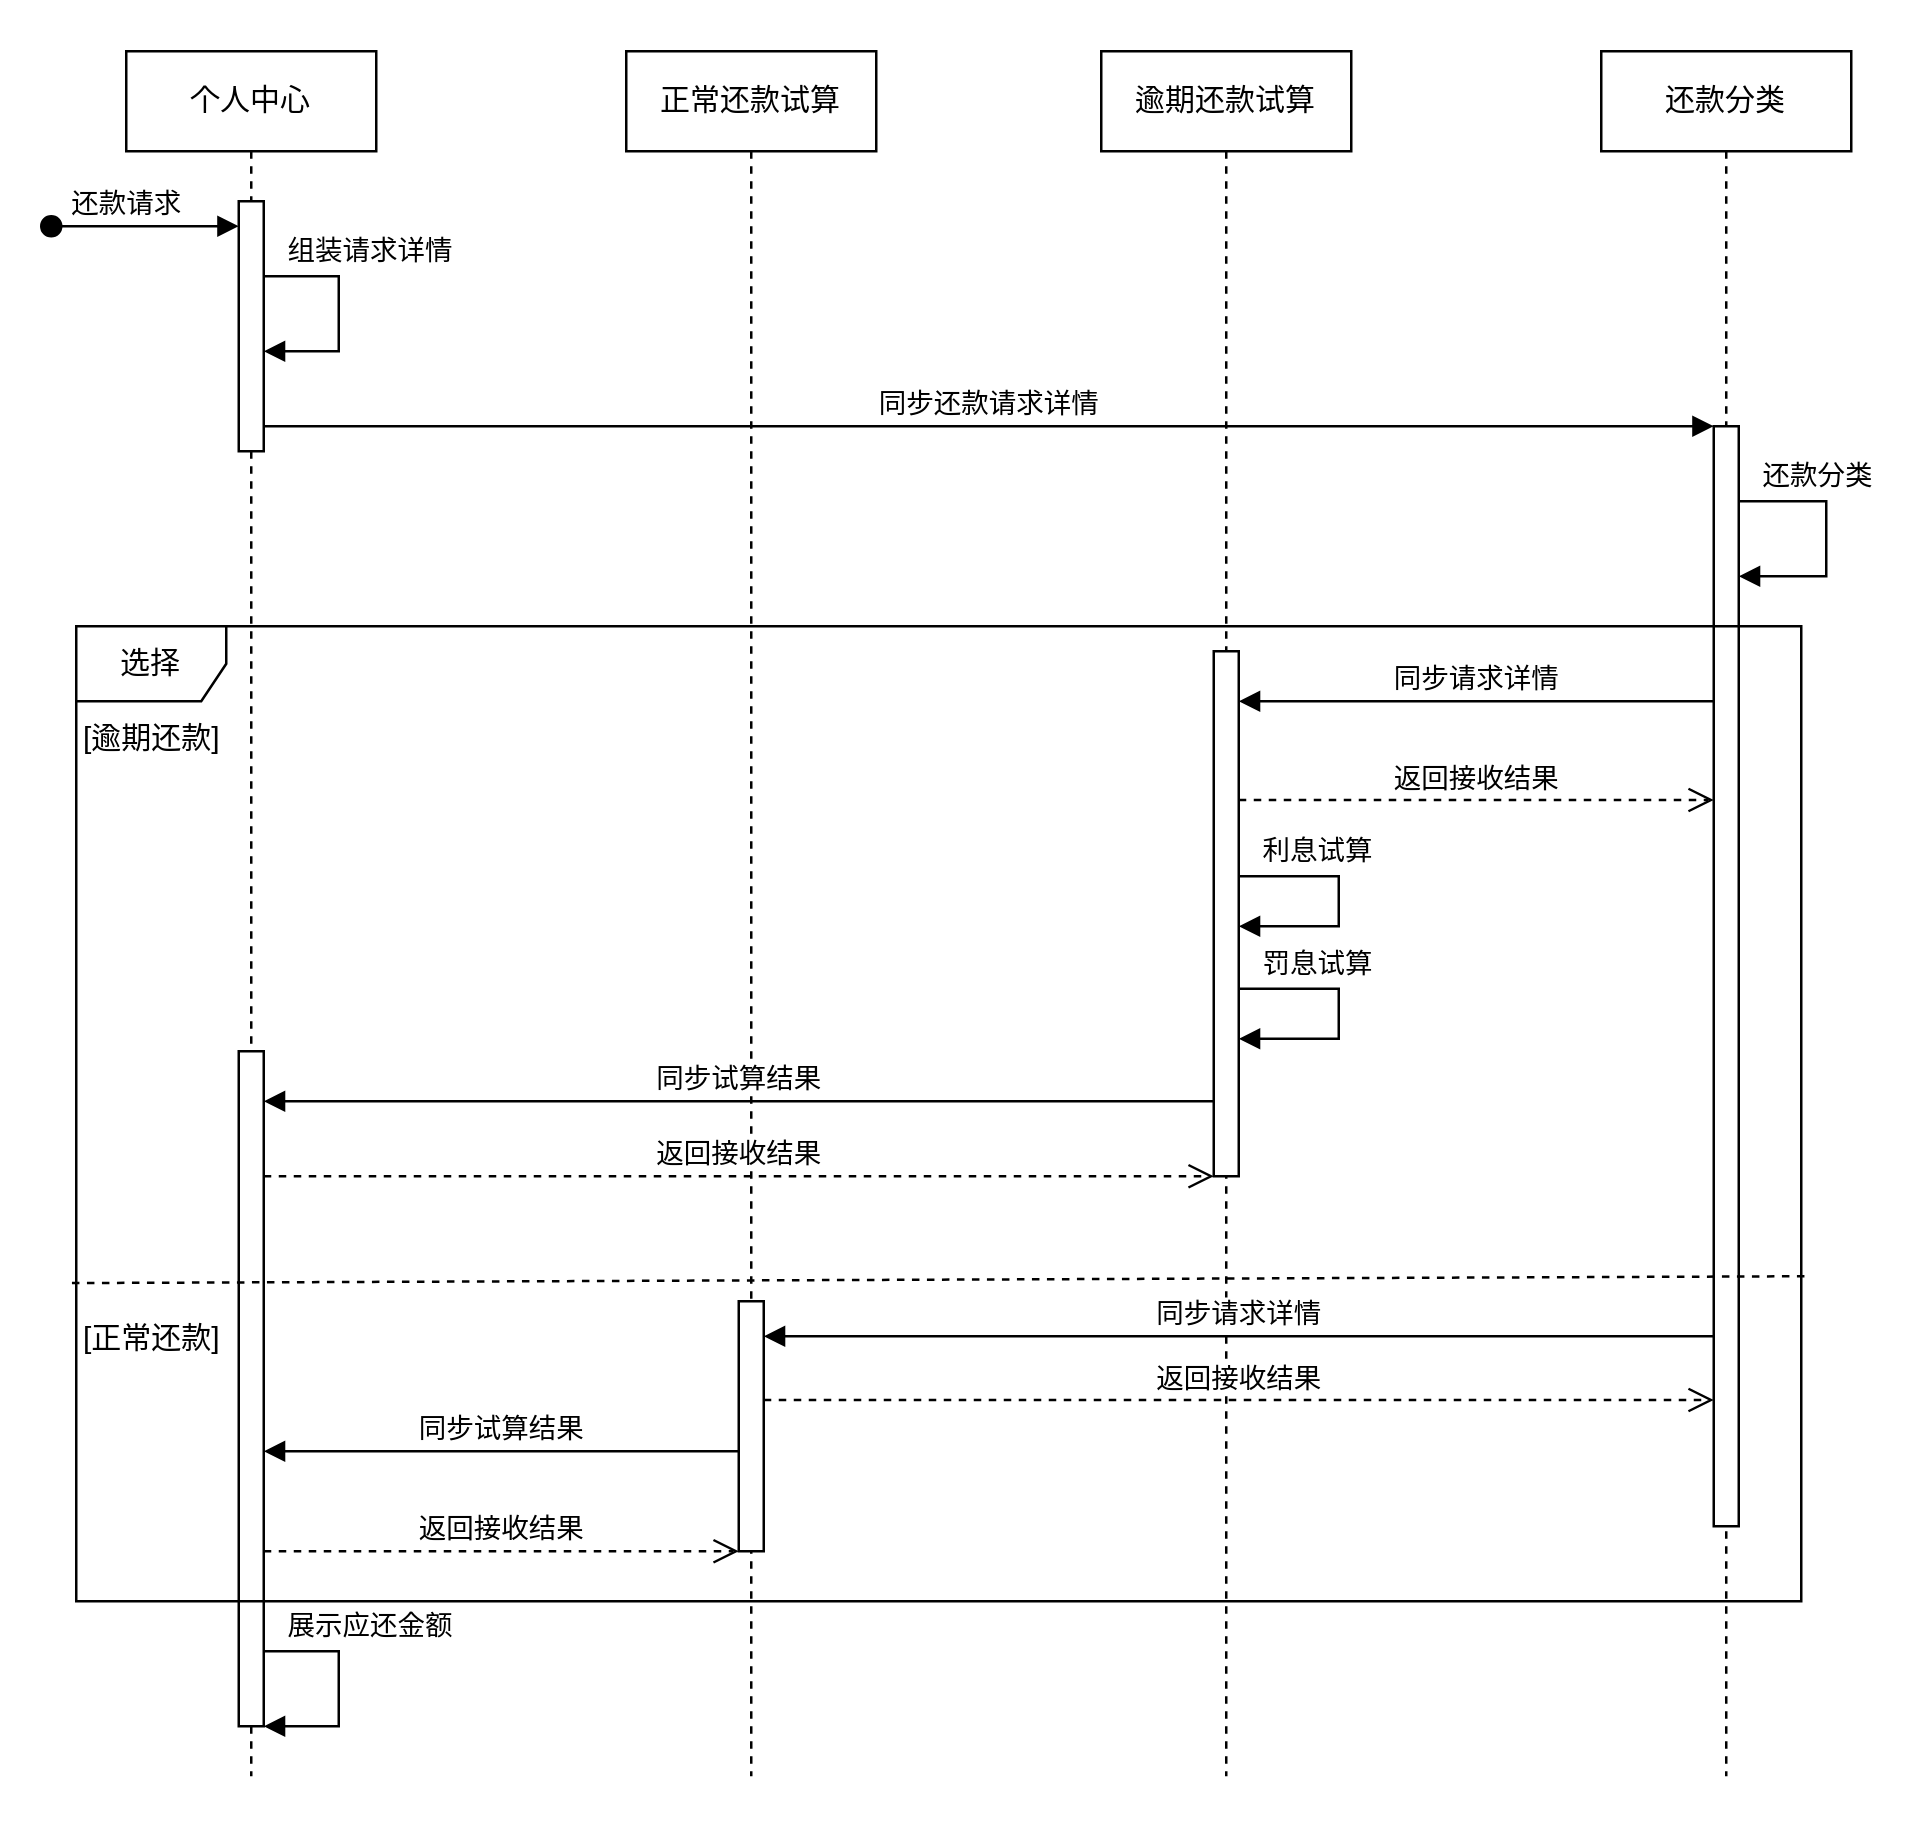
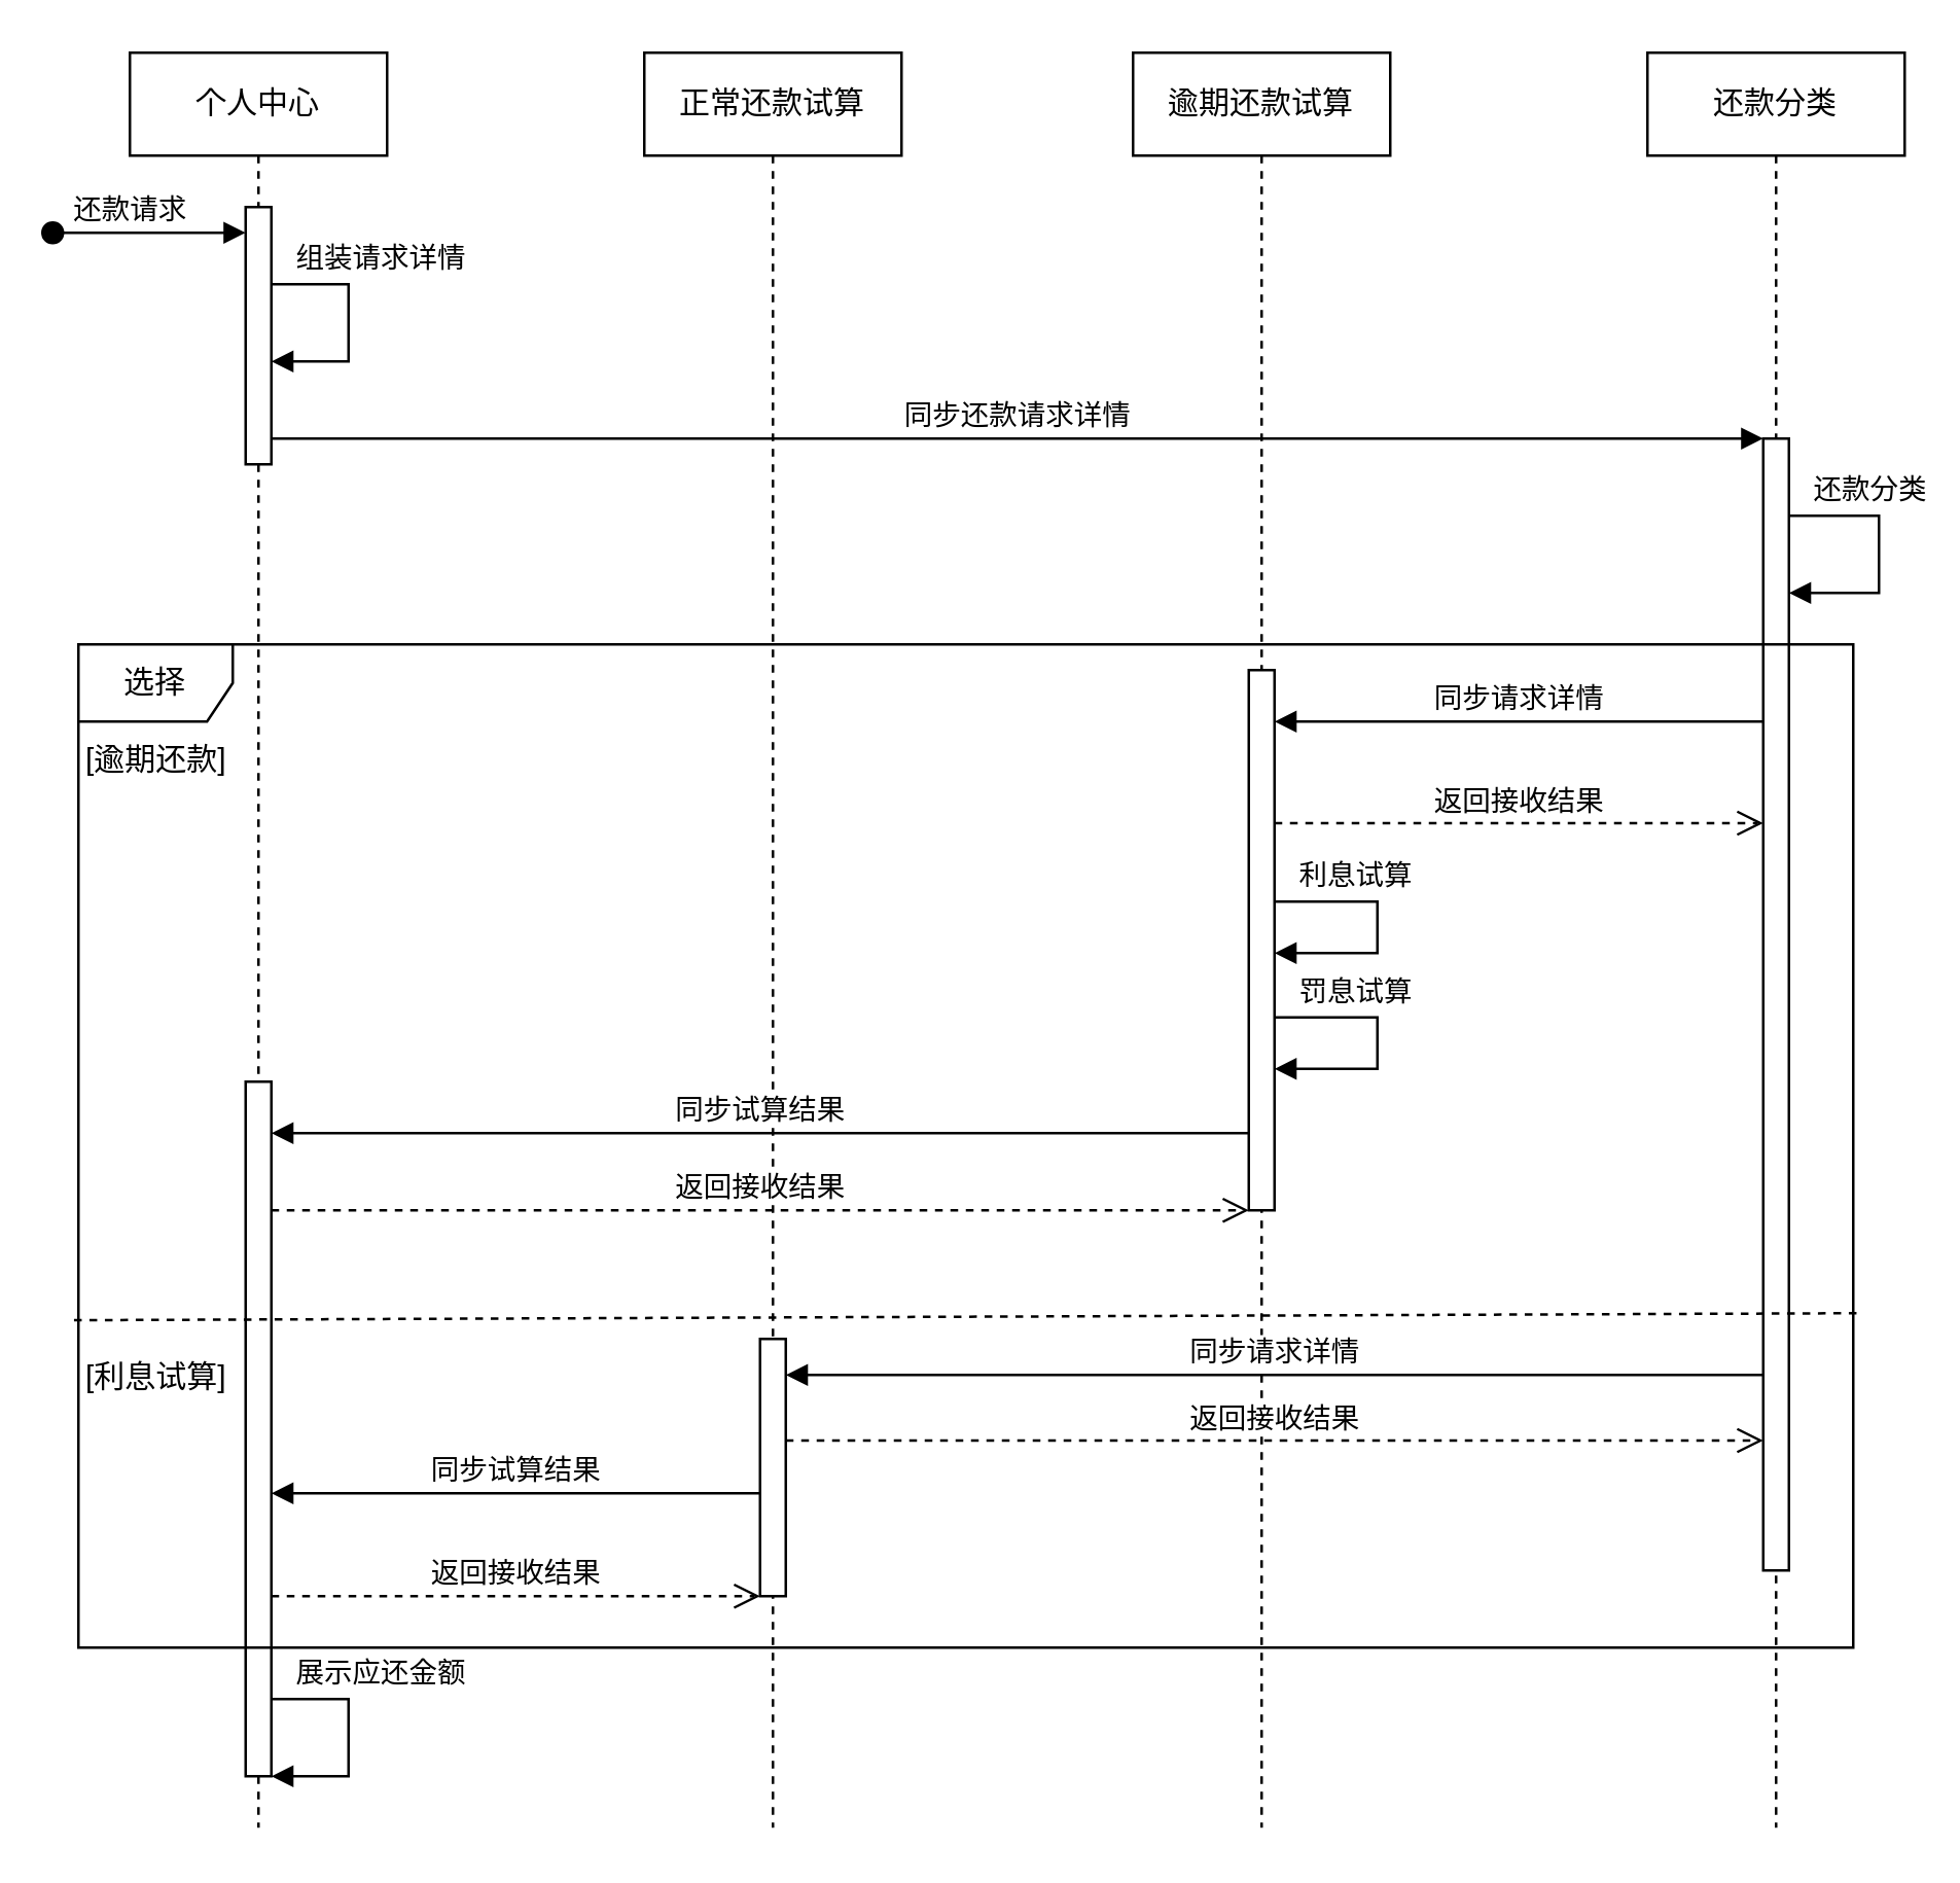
- <mxCell id="24" value="[正常还款]" style="text;html=1;align=center;verticalAlign=middle;resizable=0;points=[];autosize=1;strokeColor=none;fillColor=none;" vertex="1" parent="1"><mxGeometry x="20" y="520" width="80" height="30" as="geometry" /></mxCell>
+ <mxCell id="24" value="[利息试算]" style="text;html=1;align=center;verticalAlign=middle;resizable=0;points=[];autosize=1;strokeColor=none;fillColor=none;" vertex="1" parent="1"><mxGeometry x="20" y="520" width="80" height="30" as="geometry" /></mxCell>
